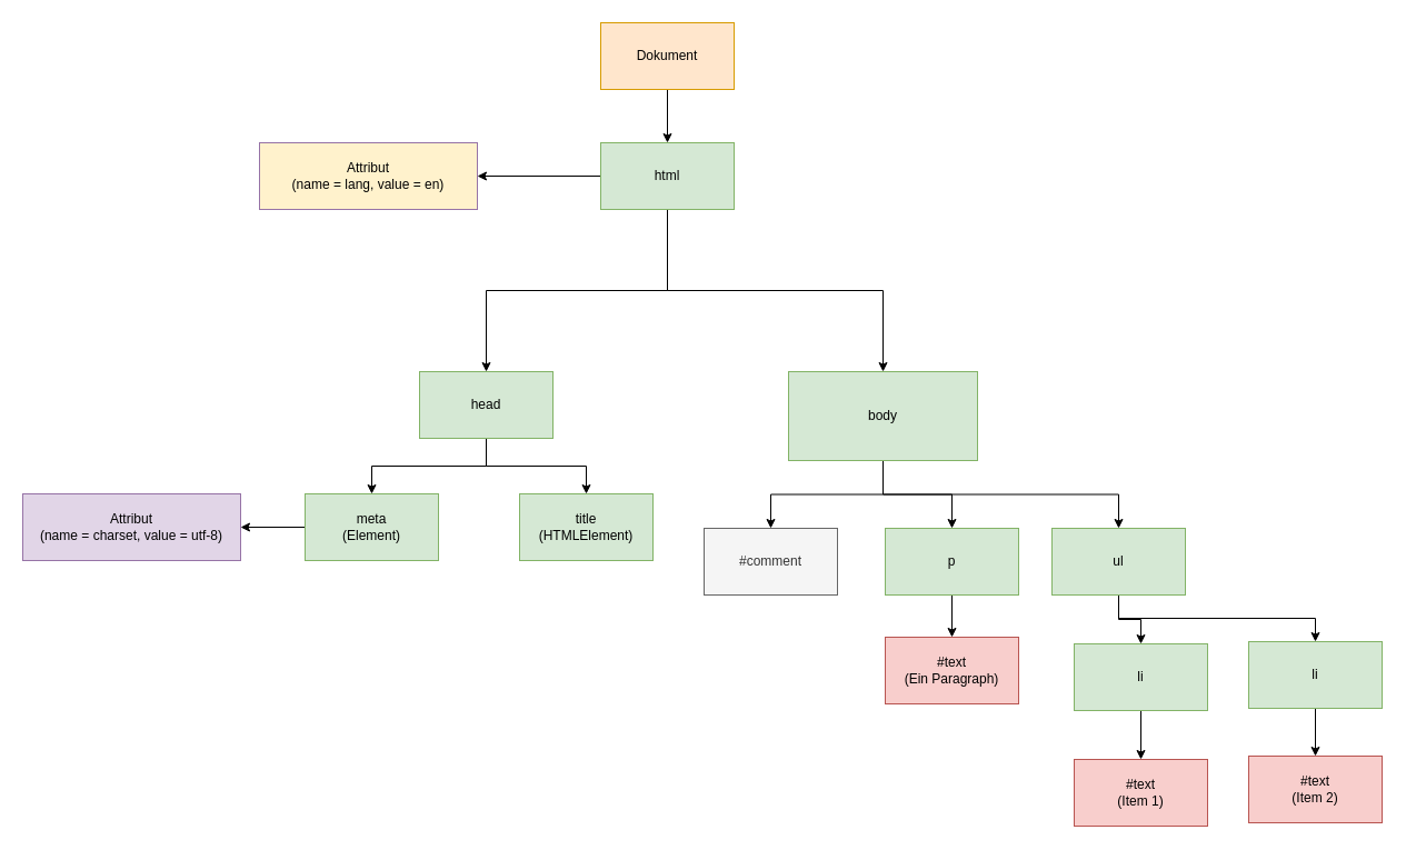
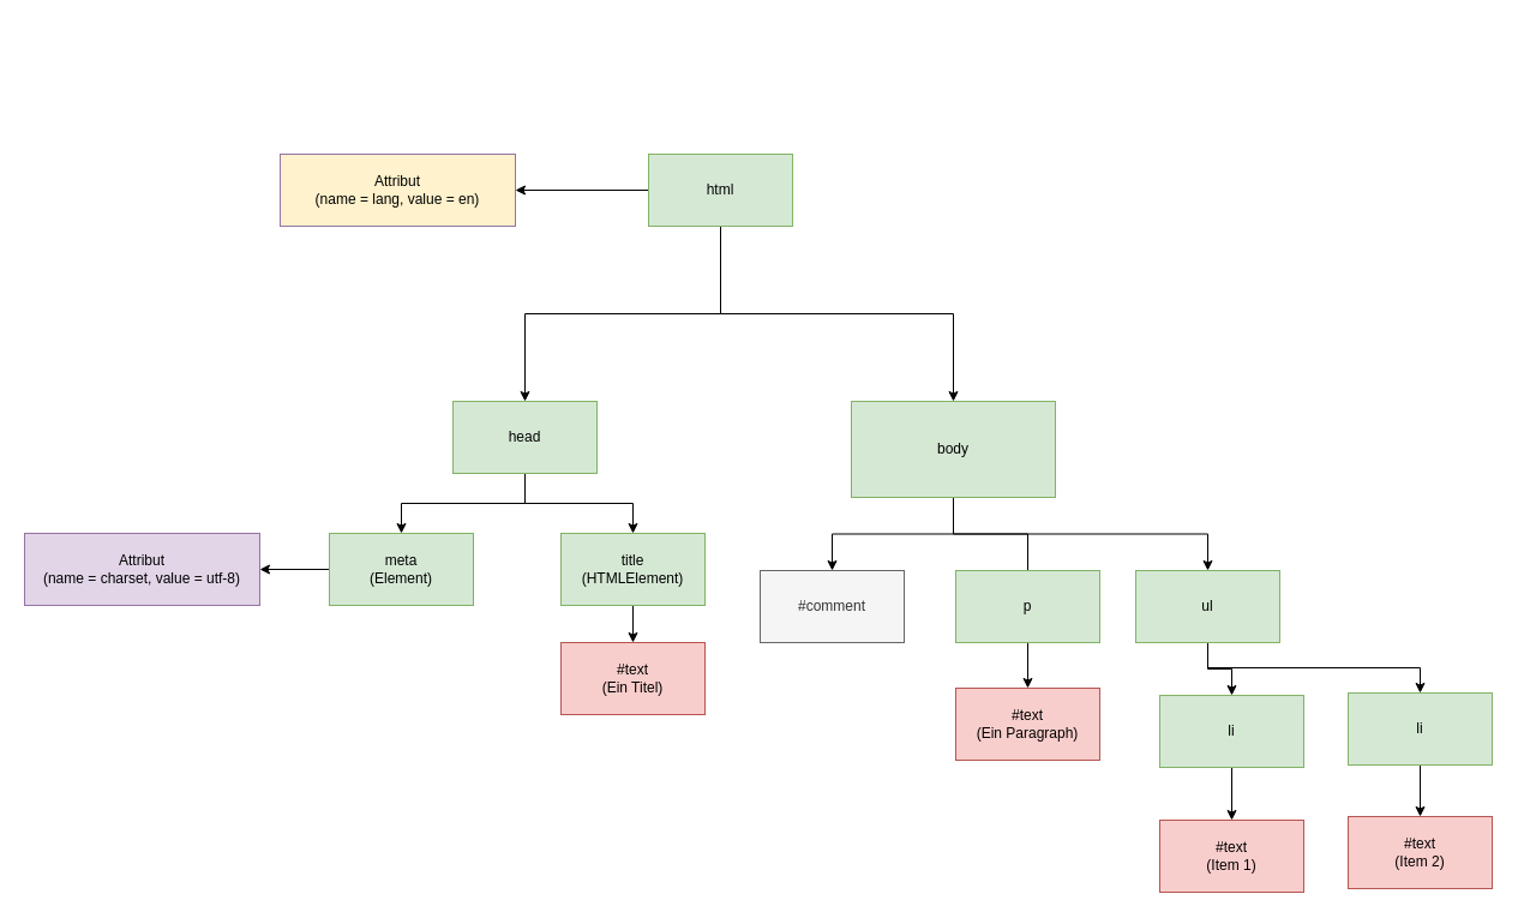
- <mxCell id="3" value="Dokument" style="rounded=0;whiteSpace=wrap;html=1;fillColor=#ffe6cc;strokeColor=#d79b00;" vertex="1" parent="1"><mxGeometry x="540" y="20" width="120" height="60" as="geometry" /></mxCell>
- <mxCell id="2" style="edgeStyle=orthogonalEdgeStyle;rounded=0;orthogonalLoop=1;jettySize=auto;html=1;" edge="1" parent="1" source="3" target="7"><mxGeometry relative="1" as="geometry" /></mxCell>
- <mxCell id="13" style="edgeStyle=orthogonalEdgeStyle;rounded=0;orthogonalLoop=1;jettySize=auto;html=1;" edge="1" parent="1" source="15" target="23"><mxGeometry relative="1" as="geometry" /></mxCell>
+ <mxCell id="13" style="edgeStyle=orthogonalEdgeStyle;rounded=0;orthogonalLoop=1;jettySize=auto;html=1;endArrow=none;" edge="1" parent="1" source="15" target="23"><mxGeometry relative="1" as="geometry" /></mxCell>
+ <mxCell id="18" style="edgeStyle=orthogonalEdgeStyle;rounded=0;orthogonalLoop=1;jettySize=auto;html=1;" edge="1" parent="1" source="19" target="20"><mxGeometry relative="1" as="geometry" /></mxCell>
+ <mxCell id="20" value="#text&lt;br&gt;(Ein Titel)" style="rounded=0;whiteSpace=wrap;html=1;fillColor=#f8cecc;strokeColor=#b85450;" vertex="1" parent="1"><mxGeometry x="467" y="535" width="120" height="60" as="geometry" /></mxCell>
